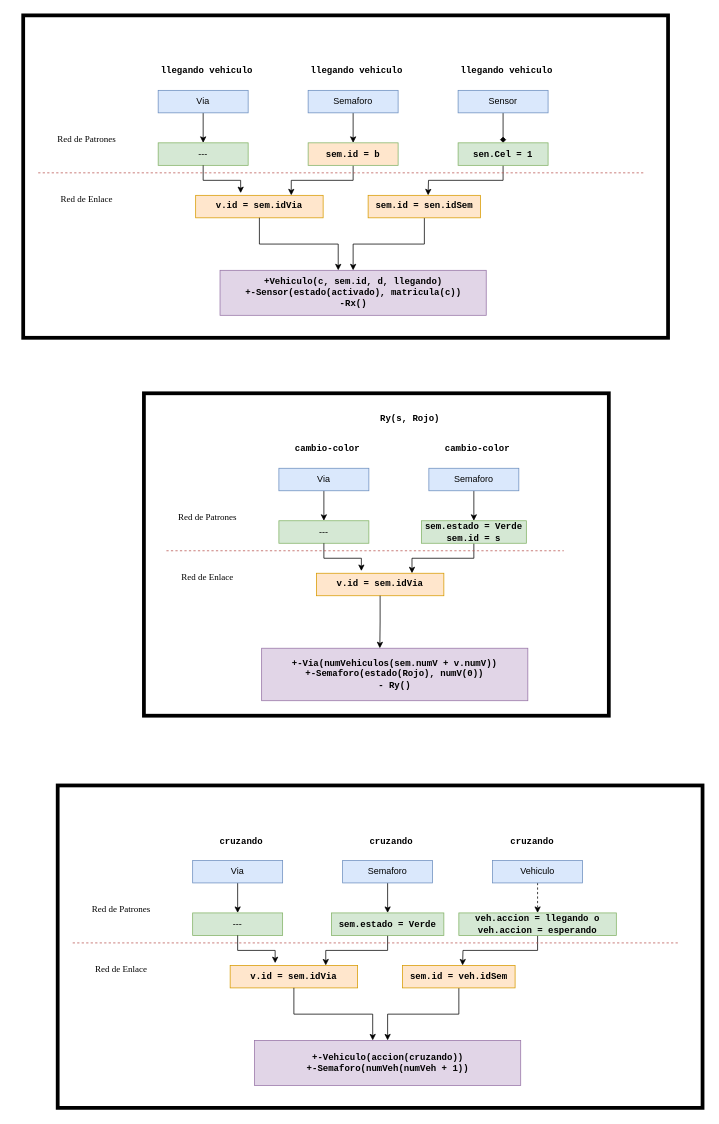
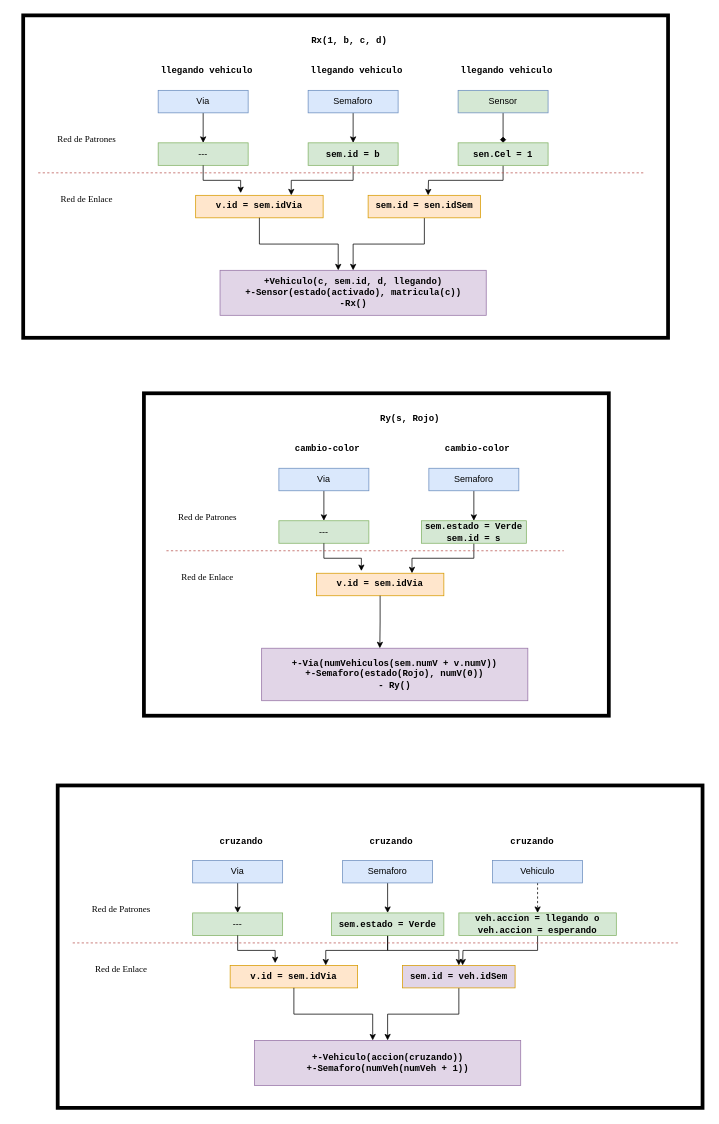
+ <mxCell id="17" value="&lt;b&gt;Rx(1, b, c, d)&lt;/b&gt;" style="text;html=1;strokeColor=none;fillColor=none;align=center;verticalAlign=middle;whiteSpace=wrap;rounded=0;fontFamily=Courier New;" vertex="1" parent="1"><mxGeometry x="390" y="40" width="150" height="30" as="geometry" /></mxCell>
- <mxCell id="8" value="Sensor" style="rounded=0;whiteSpace=wrap;html=1;fillColor=#dae8fc;strokeColor=#6c8ebf;" vertex="1" parent="1"><mxGeometry x="610" y="120" width="120" height="30" as="geometry" /></mxCell>
+ <mxCell id="8" value="Sensor" style="rounded=0;whiteSpace=wrap;html=1;fillColor=#d5e8d4;strokeColor=#6c8ebf;" vertex="1" parent="1"><mxGeometry x="610" y="120" width="120" height="30" as="geometry" /></mxCell>
- <mxCell id="14" value="&lt;font face=&quot;Courier New&quot;&gt;&lt;b&gt;sem.id = b&lt;/b&gt;&lt;/font&gt;" style="rounded=0;whiteSpace=wrap;html=1;fillColor=#ffe6cc;strokeColor=#82b366;" vertex="1" parent="1"><mxGeometry x="410" y="190" width="120" height="30" as="geometry" /></mxCell>
+ <mxCell id="14" value="&lt;font face=&quot;Courier New&quot;&gt;&lt;b&gt;sem.id = b&lt;/b&gt;&lt;/font&gt;" style="rounded=0;whiteSpace=wrap;html=1;fillColor=#d5e8d4;strokeColor=#82b366;" vertex="1" parent="1"><mxGeometry x="410" y="190" width="120" height="30" as="geometry" /></mxCell>
+ <mxCell id="54" style="edgeStyle=orthogonalEdgeStyle;rounded=0;orthogonalLoop=1;jettySize=auto;html=1;exitX=0.5;exitY=1;exitDx=0;exitDy=0;entryX=0.5;entryY=0;entryDx=0;entryDy=0;fontFamily=Courier New;fontSize=12;fontColor=default;" edge="1" parent="1" source="56" target="60"><mxGeometry relative="1" as="geometry" /></mxCell>
- <mxCell id="60" value="&lt;b style=&quot;border-color: var(--border-color);&quot;&gt;sem.id =&amp;nbsp;&lt;/b&gt;&lt;b&gt;veh.idSem&lt;/b&gt;" style="rounded=0;whiteSpace=wrap;html=1;align=center;verticalAlign=middle;fontFamily=Courier New;fontSize=12;fillColor=#ffe6cc;strokeColor=#d79b00;" vertex="1" parent="1"><mxGeometry x="536" y="1287" width="150" height="30" as="geometry" /></mxCell>
+ <mxCell id="60" value="&lt;b style=&quot;border-color: var(--border-color);&quot;&gt;sem.id =&amp;nbsp;&lt;/b&gt;&lt;b&gt;veh.idSem&lt;/b&gt;" style="rounded=0;whiteSpace=wrap;html=1;align=center;verticalAlign=middle;fontFamily=Courier New;fontSize=12;fillColor=#e1d5e7;strokeColor=#d79b00;" vertex="1" parent="1"><mxGeometry x="536" y="1287" width="150" height="30" as="geometry" /></mxCell>
